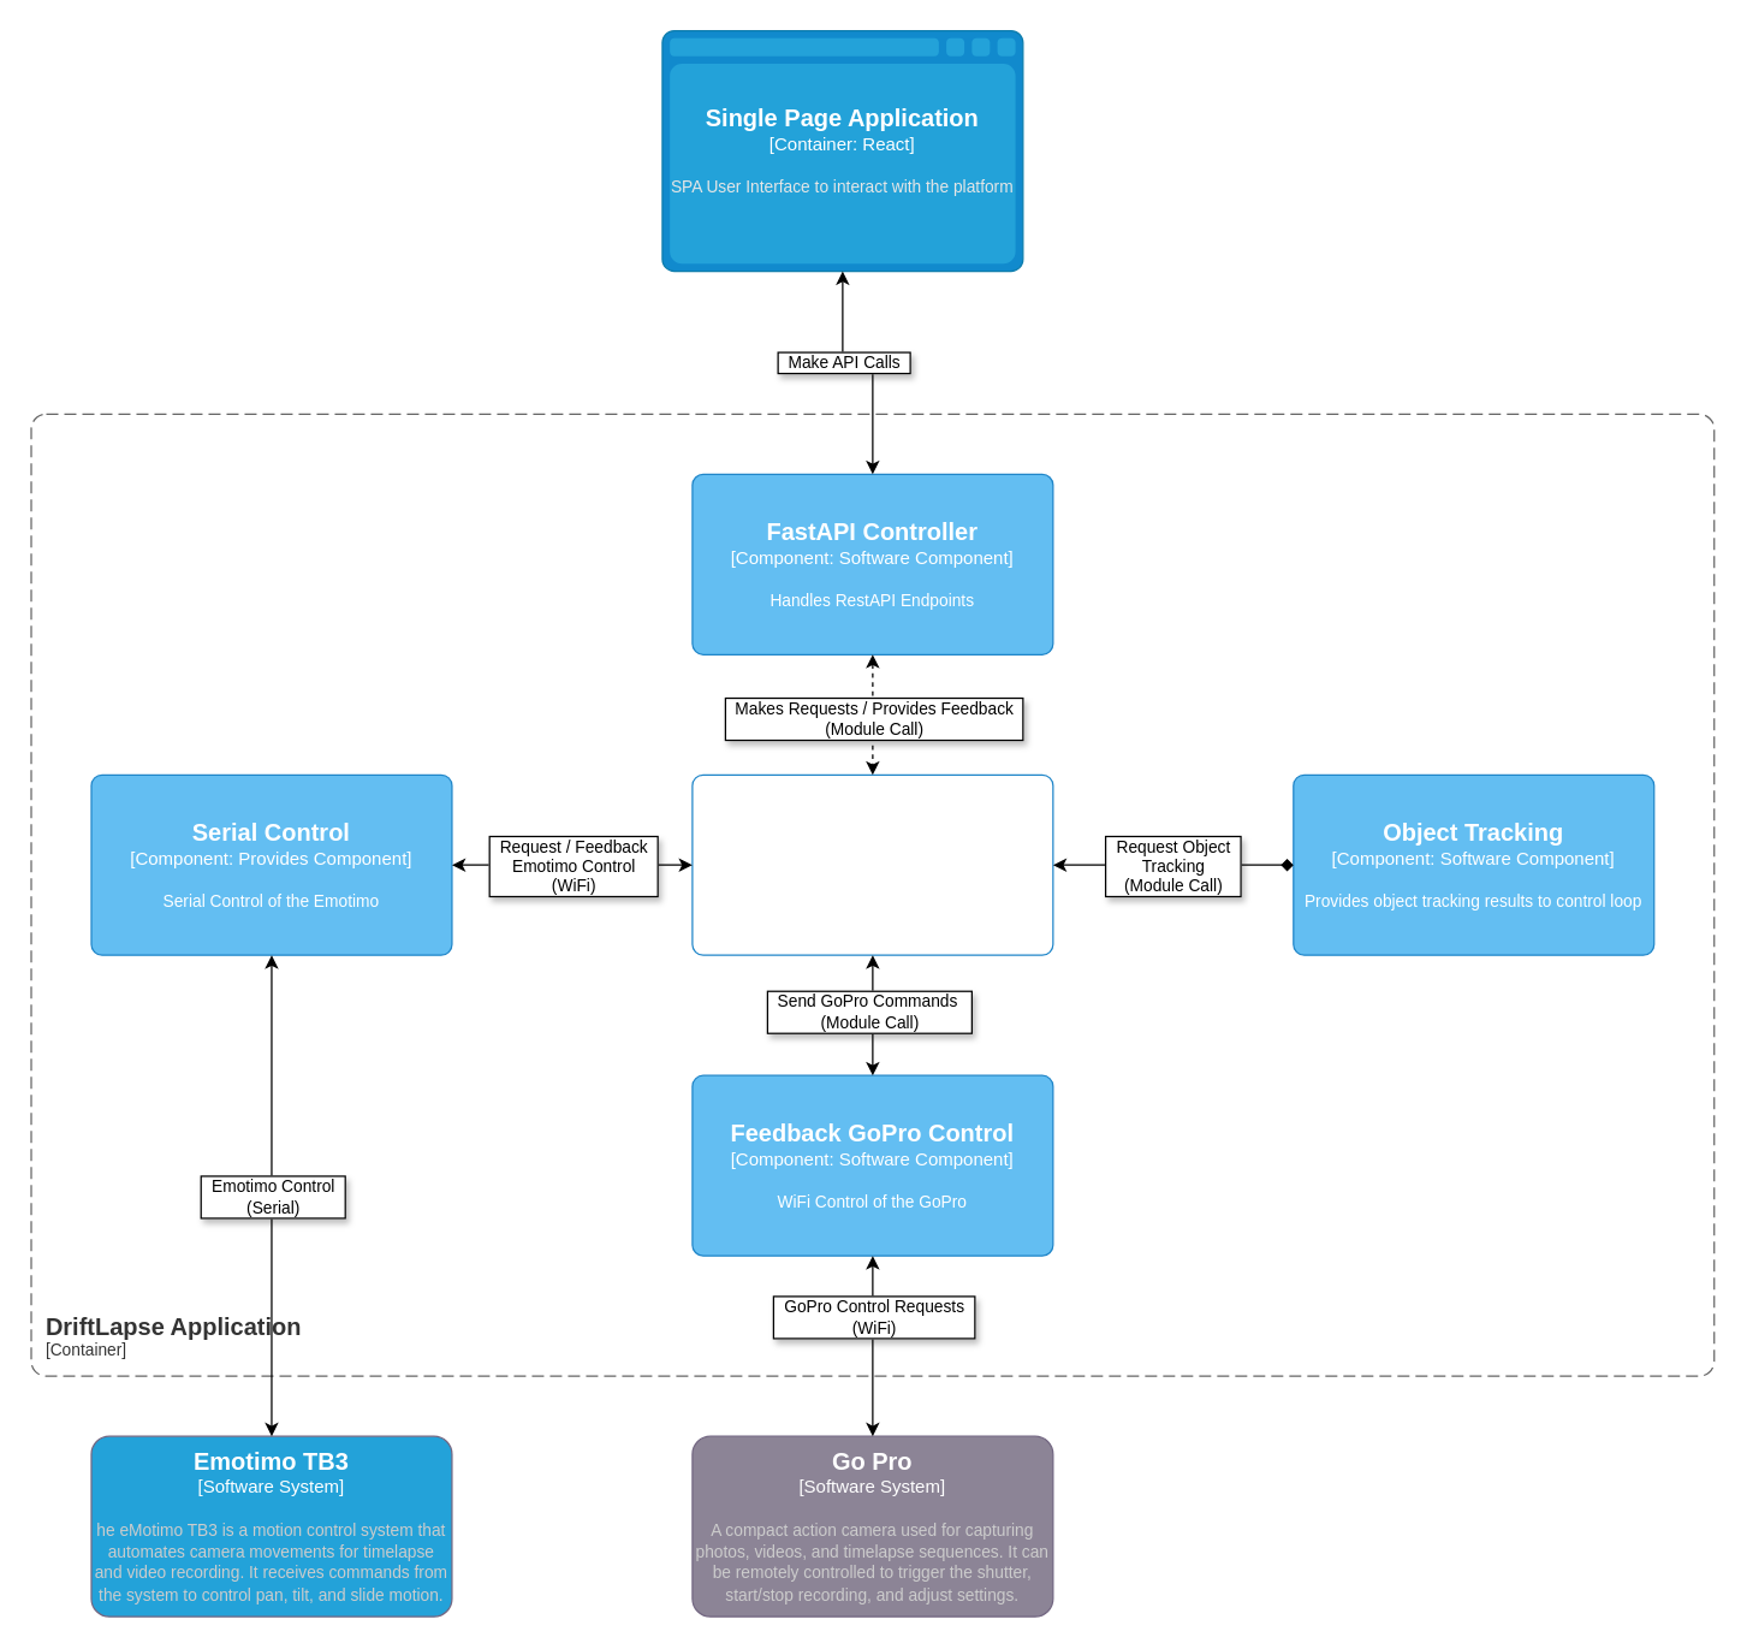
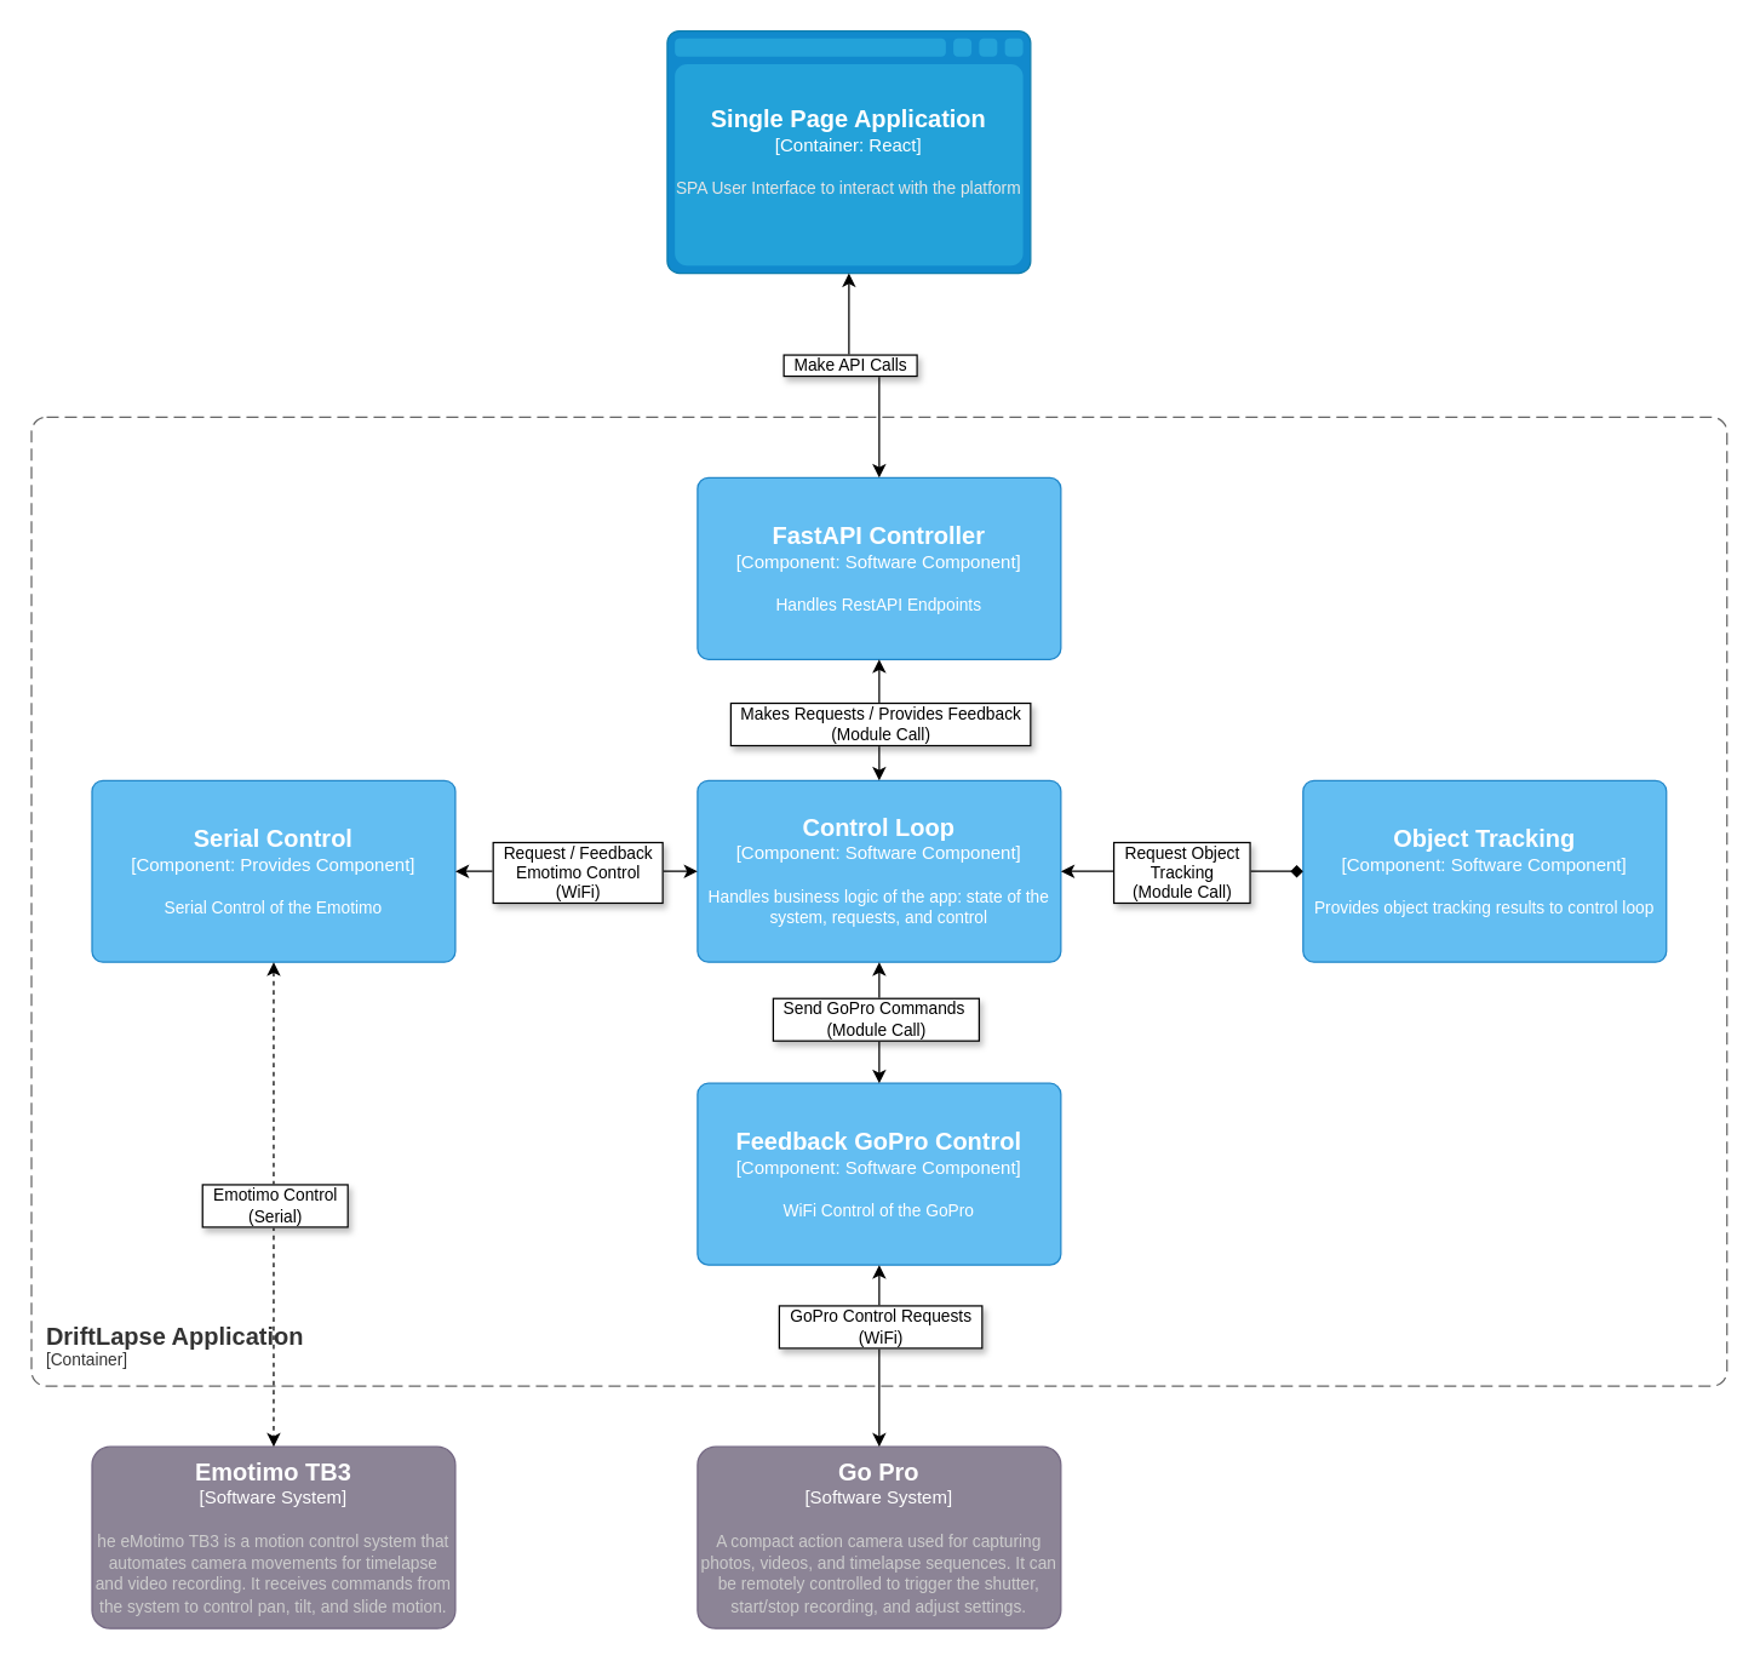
- <mxCell id="13" style="edgeStyle=orthogonalEdgeStyle;rounded=0;orthogonalLoop=1;jettySize=auto;html=1;entryX=0.5;entryY=0;entryDx=0;entryDy=0;entryPerimeter=0;startArrow=classic;startFill=1;dashed=1;" edge="1" parent="1" source="6" target="7"><mxGeometry relative="1" as="geometry" /></mxCell>
+ <mxCell id="13" style="edgeStyle=orthogonalEdgeStyle;rounded=0;orthogonalLoop=1;jettySize=auto;html=1;entryX=0.5;entryY=0;entryDx=0;entryDy=0;entryPerimeter=0;startArrow=classic;startFill=1;" edge="1" parent="1" source="6" target="7"><mxGeometry relative="1" as="geometry" /></mxCell>
- <mxCell id="7" value="&lt;font style=&quot;font-size: 16px&quot;&gt;&lt;b&gt;Control Loop&lt;/b&gt;&lt;/font&gt;&lt;div&gt;[Component: Software Component]&lt;/div&gt;&lt;br&gt;&lt;div&gt;&lt;font style=&quot;font-size: 11px&quot;&gt;Handles business logic of the app: state of the system, requests, and control&lt;/font&gt;&lt;/div&gt;" style="rounded=1;whiteSpace=wrap;html=1;labelBackgroundColor=none;fillColor=#ffffff;fontColor=#ffffff;align=center;arcSize=6;strokeColor=#2086C9;metaEdit=1;resizable=0;points=[[0.25,0,0],[0.5,0,0],[0.75,0,0],[1,0.25,0],[1,0.5,0],[1,0.75,0],[0.75,1,0],[0.5,1,0],[0.25,1,0],[0,0.75,0],[0,0.5,0],[0,0.25,0]];" vertex="1" parent="1"><mxGeometry x="460" y="515" width="240" height="120" as="geometry" /></mxCell>
+ <mxCell id="7" value="&lt;font style=&quot;font-size: 16px&quot;&gt;&lt;b&gt;Control Loop&lt;/b&gt;&lt;/font&gt;&lt;div&gt;[Component: Software Component]&lt;/div&gt;&lt;br&gt;&lt;div&gt;&lt;font style=&quot;font-size: 11px&quot;&gt;Handles business logic of the app: state of the system, requests, and control&lt;/font&gt;&lt;/div&gt;" style="rounded=1;whiteSpace=wrap;html=1;labelBackgroundColor=none;fillColor=#63BEF2;fontColor=#ffffff;align=center;arcSize=6;strokeColor=#2086C9;metaEdit=1;resizable=0;points=[[0.25,0,0],[0.5,0,0],[0.75,0,0],[1,0.25,0],[1,0.5,0],[1,0.75,0],[0.75,1,0],[0.5,1,0],[0.25,1,0],[0,0.75,0],[0,0.5,0],[0,0.25,0]];" vertex="1" parent="1"><mxGeometry x="460" y="515" width="240" height="120" as="geometry" /></mxCell>
- <mxCell id="17" style="edgeStyle=orthogonalEdgeStyle;rounded=0;orthogonalLoop=1;jettySize=auto;html=1;entryX=0.5;entryY=0;entryDx=0;entryDy=0;entryPerimeter=0;startArrow=classic;startFill=1;" edge="1" parent="1" source="10" target="3"><mxGeometry relative="1" as="geometry" /></mxCell>
+ <mxCell id="17" style="edgeStyle=orthogonalEdgeStyle;rounded=0;orthogonalLoop=1;jettySize=auto;html=1;entryX=0.5;entryY=0;entryDx=0;entryDy=0;entryPerimeter=0;startArrow=classic;startFill=1;dashed=1;" edge="1" parent="1" source="10" target="3"><mxGeometry relative="1" as="geometry" /></mxCell>
- <mxCell id="3" value="&lt;font style=&quot;font-size: 16px&quot;&gt;&lt;b&gt;Emotimo TB3&lt;/b&gt;&lt;/font&gt;&lt;div&gt;[Software System]&lt;/div&gt;&lt;br&gt;&lt;div&gt;&lt;font style=&quot;font-size: 11px&quot;&gt;&lt;font color=&quot;#cccccc&quot;&gt;he eMotimo TB3 is a motion control system that automates camera movements for timelapse and video recording. It receives commands from the system to control pan, tilt, and slide motion.&lt;/font&gt;&lt;/div&gt;" style="rounded=1;whiteSpace=wrap;html=1;labelBackgroundColor=none;fillColor=#23a2d9;fontColor=#ffffff;align=center;arcSize=10;strokeColor=#736782;metaEdit=1;resizable=0;points=[[0.25,0,0],[0.5,0,0],[0.75,0,0],[1,0.25,0],[1,0.5,0],[1,0.75,0],[0.75,1,0],[0.5,1,0],[0.25,1,0],[0,0.75,0],[0,0.5,0],[0,0.25,0]];" parent="1" vertex="1"><mxGeometry x="60" y="955" width="240" height="120" as="geometry" /></mxCell>
+ <mxCell id="3" value="&lt;font style=&quot;font-size: 16px&quot;&gt;&lt;b&gt;Emotimo TB3&lt;/b&gt;&lt;/font&gt;&lt;div&gt;[Software System]&lt;/div&gt;&lt;br&gt;&lt;div&gt;&lt;font style=&quot;font-size: 11px&quot;&gt;&lt;font color=&quot;#cccccc&quot;&gt;he eMotimo TB3 is a motion control system that automates camera movements for timelapse and video recording. It receives commands from the system to control pan, tilt, and slide motion.&lt;/font&gt;&lt;/div&gt;" style="rounded=1;whiteSpace=wrap;html=1;labelBackgroundColor=none;fillColor=#8C8496;fontColor=#ffffff;align=center;arcSize=10;strokeColor=#736782;metaEdit=1;resizable=0;points=[[0.25,0,0],[0.5,0,0],[0.75,0,0],[1,0.25,0],[1,0.5,0],[1,0.75,0],[0.75,1,0],[0.5,1,0],[0.25,1,0],[0,0.75,0],[0,0.5,0],[0,0.25,0]];" parent="1" vertex="1"><mxGeometry x="60" y="955" width="240" height="120" as="geometry" /></mxCell>
